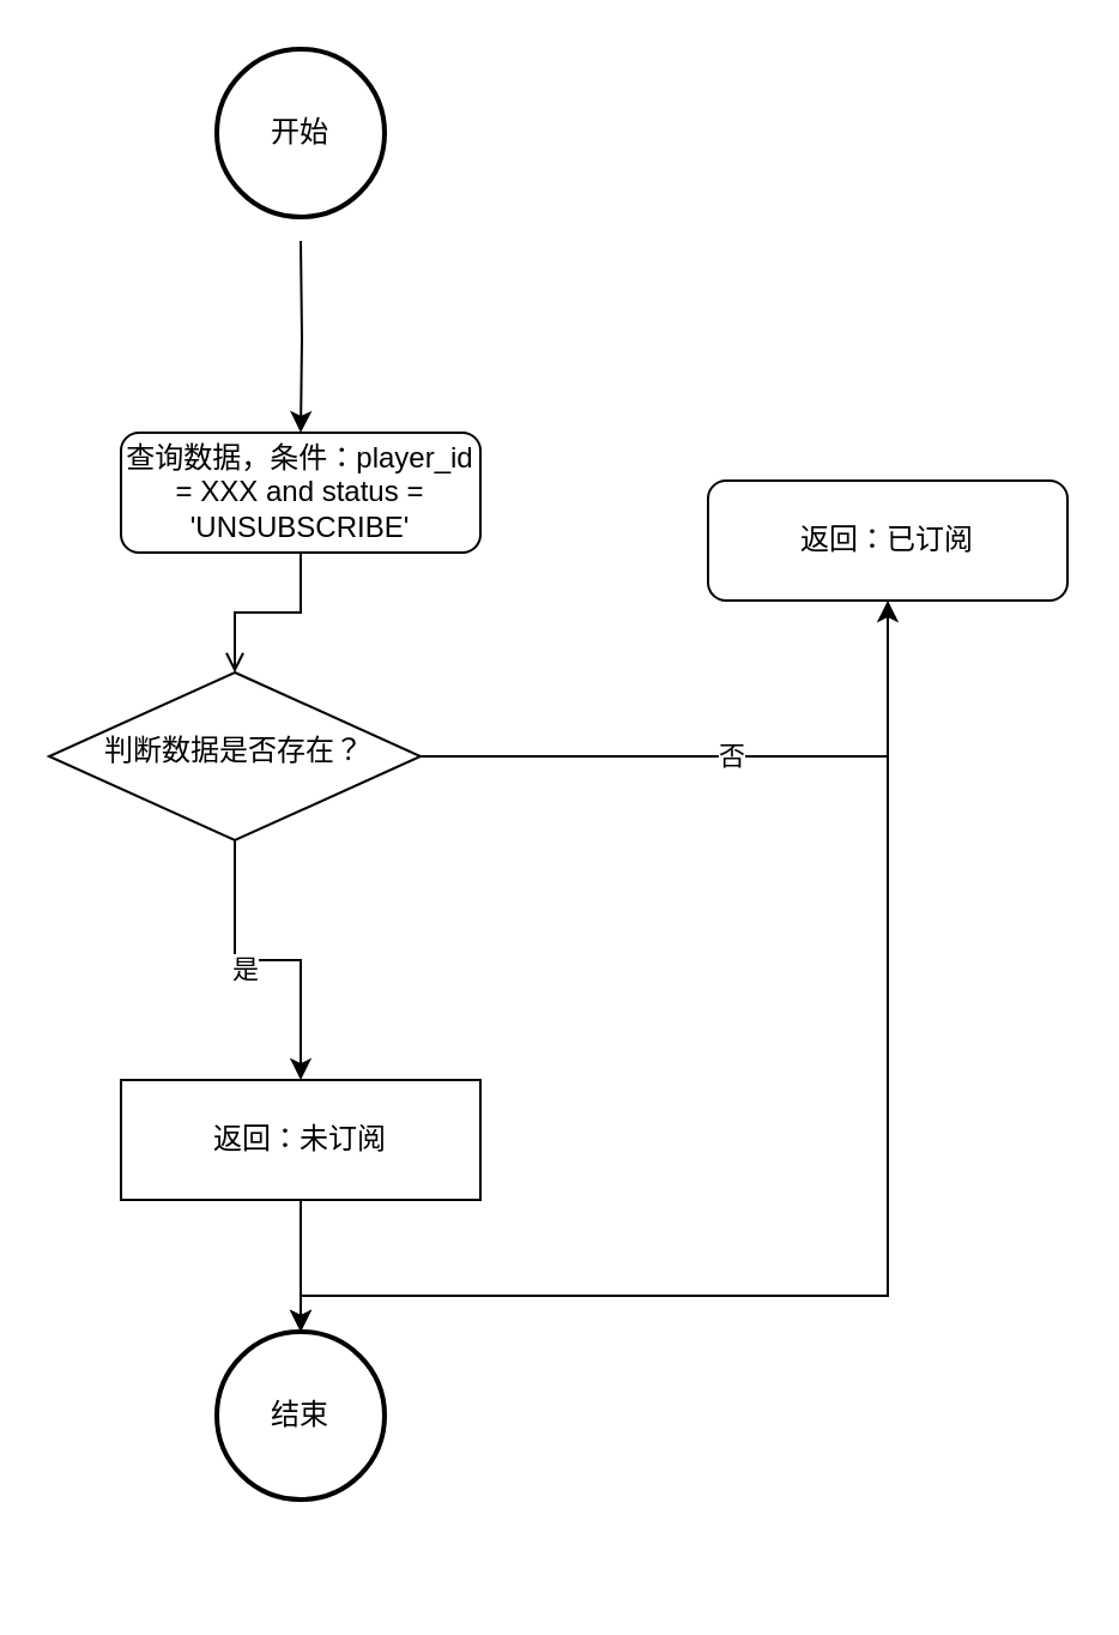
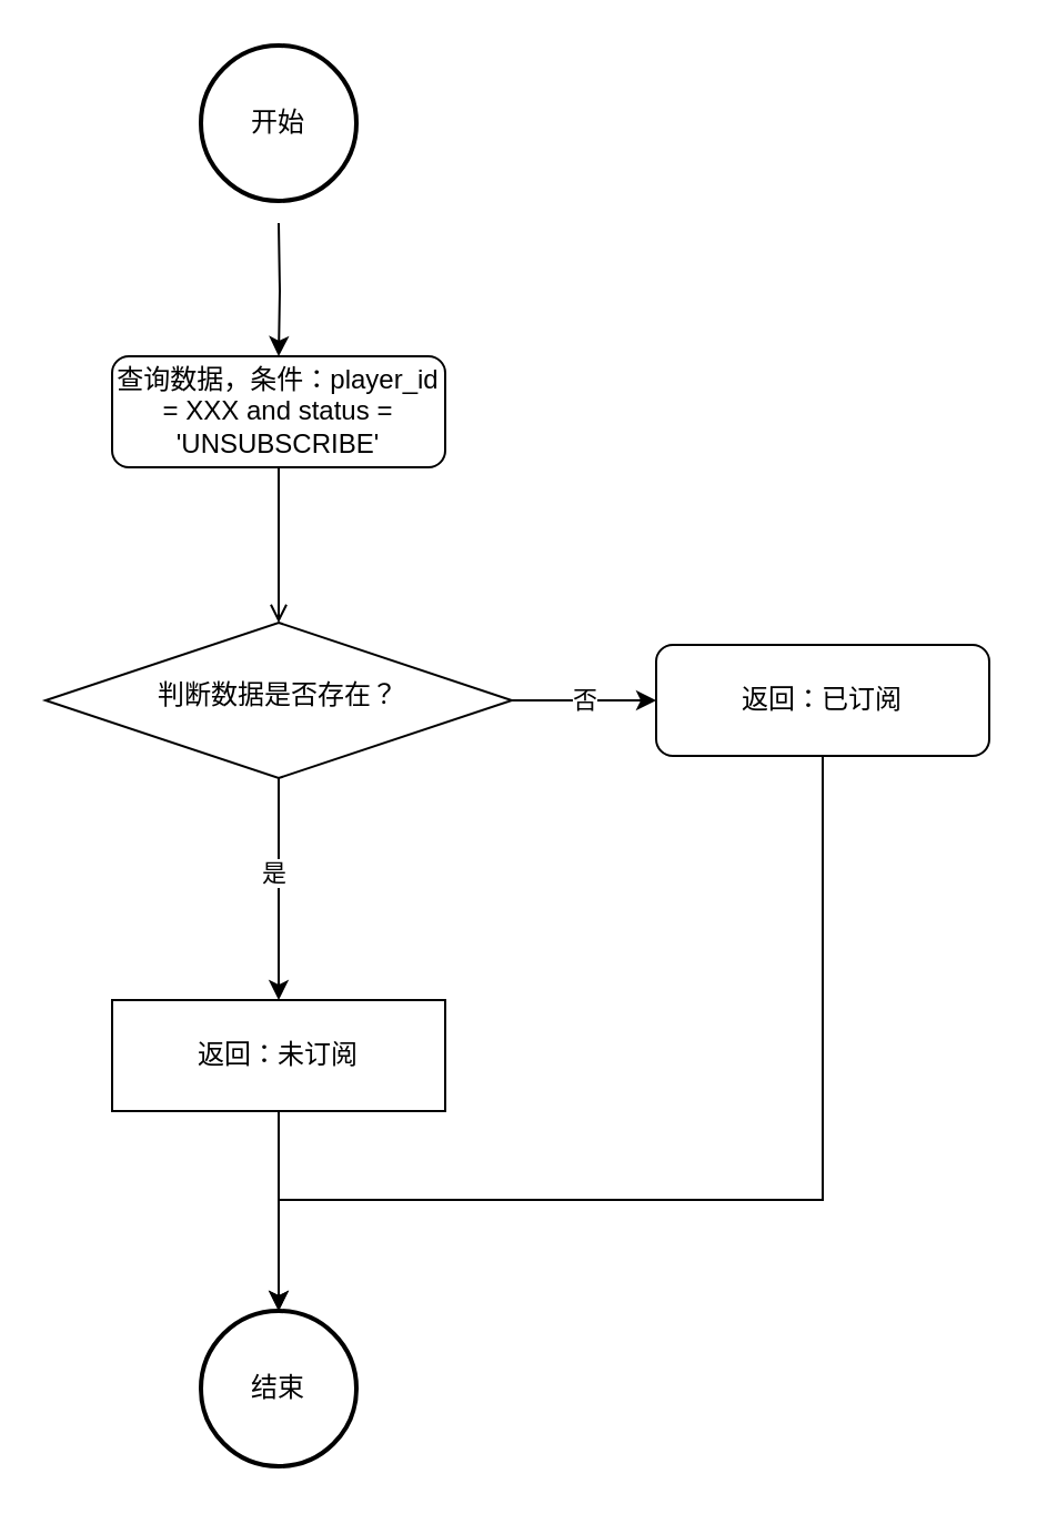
- <mxCell id="7" value="查询数据，条件：player_id = XXX and status = 'UNSUBSCRIBE'" style="rounded=1;whiteSpace=wrap;html=1;fontSize=12;glass=0;strokeWidth=1;shadow=0;" parent="1" vertex="1"><mxGeometry x="50" y="180" width="150" height="50" as="geometry" /></mxCell>
+ <mxCell id="7" value="查询数据，条件：player_id = XXX and status = 'UNSUBSCRIBE'" style="rounded=1;whiteSpace=wrap;html=1;fontSize=12;glass=0;strokeWidth=1;shadow=0;" parent="1" vertex="1"><mxGeometry x="50" y="160" width="150" height="50" as="geometry" /></mxCell>
- <mxCell id="13" value="返回：已订阅" style="rounded=1;whiteSpace=wrap;html=1;fontSize=12;glass=0;strokeWidth=1;shadow=0;" vertex="1" parent="1"><mxGeometry x="295" y="200" width="150" height="50" as="geometry" /></mxCell>
+ <mxCell id="13" value="返回：已订阅" style="rounded=1;whiteSpace=wrap;html=1;fontSize=12;glass=0;strokeWidth=1;shadow=0;" vertex="1" parent="1"><mxGeometry x="295" y="290" width="150" height="50" as="geometry" /></mxCell>
- <mxCell id="5" value="判断数据是否存在？" style="rhombus;whiteSpace=wrap;html=1;shadow=0;fontFamily=Helvetica;fontSize=12;align=center;strokeWidth=1;spacing=6;spacingTop=-4;" parent="1" vertex="1"><mxGeometry x="20" y="280" width="155" height="70" as="geometry" /></mxCell>
+ <mxCell id="5" value="判断数据是否存在？" style="rhombus;whiteSpace=wrap;html=1;shadow=0;fontFamily=Helvetica;fontSize=12;align=center;strokeWidth=1;spacing=6;spacingTop=-4;" parent="1" vertex="1"><mxGeometry x="20" y="280" width="210" height="70" as="geometry" /></mxCell>
- <mxCell id="14" value="结束" style="strokeWidth=2;html=1;shape=mxgraph.flowchart.start_2;whiteSpace=wrap;" vertex="1" parent="1"><mxGeometry x="90" y="555" width="70" height="70" as="geometry" /></mxCell>
+ <mxCell id="14" value="结束" style="strokeWidth=2;html=1;shape=mxgraph.flowchart.start_2;whiteSpace=wrap;" vertex="1" parent="1"><mxGeometry x="90" y="590" width="70" height="70" as="geometry" /></mxCell>
